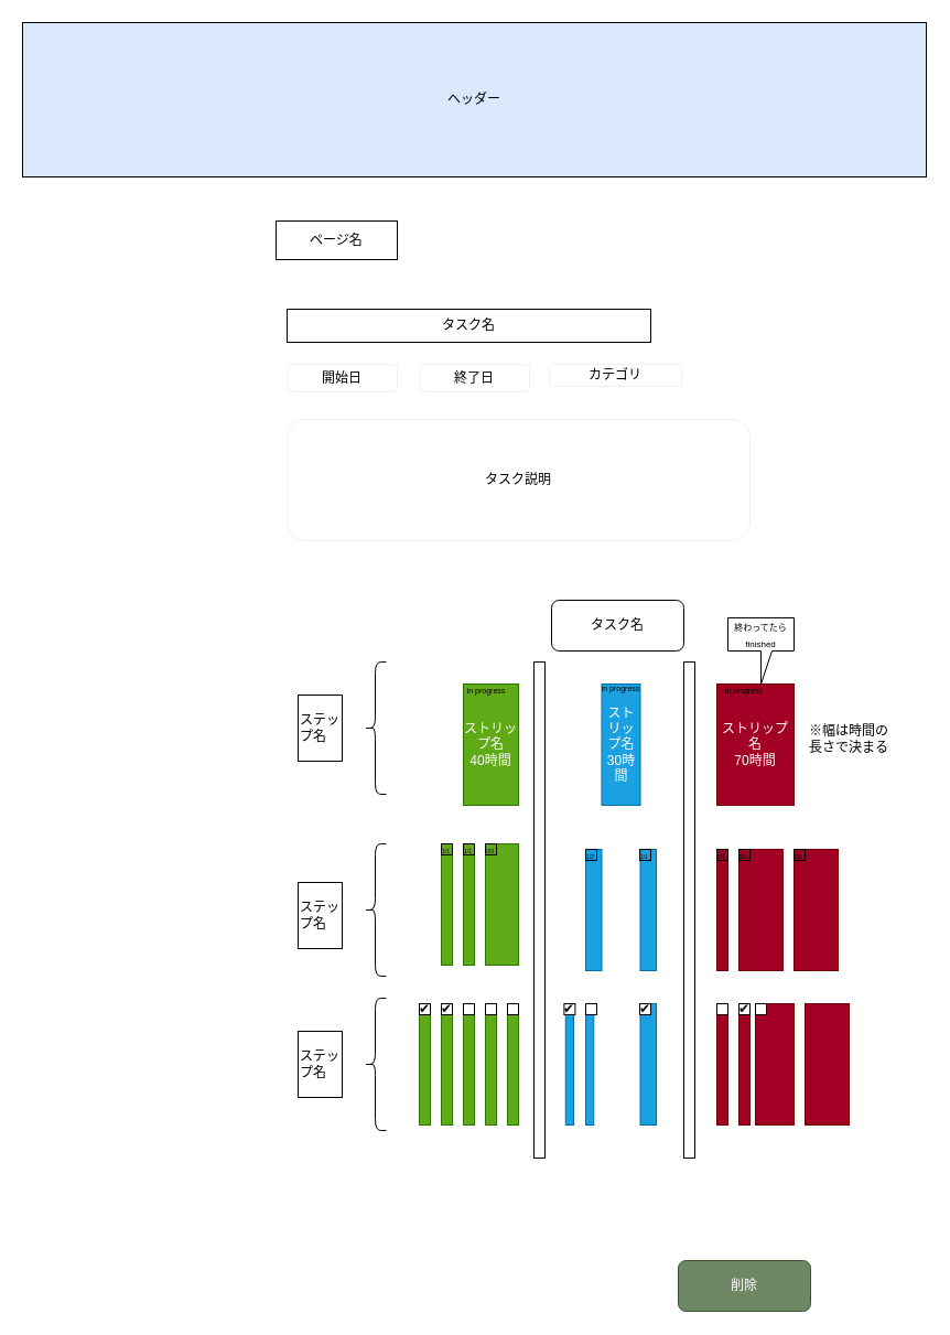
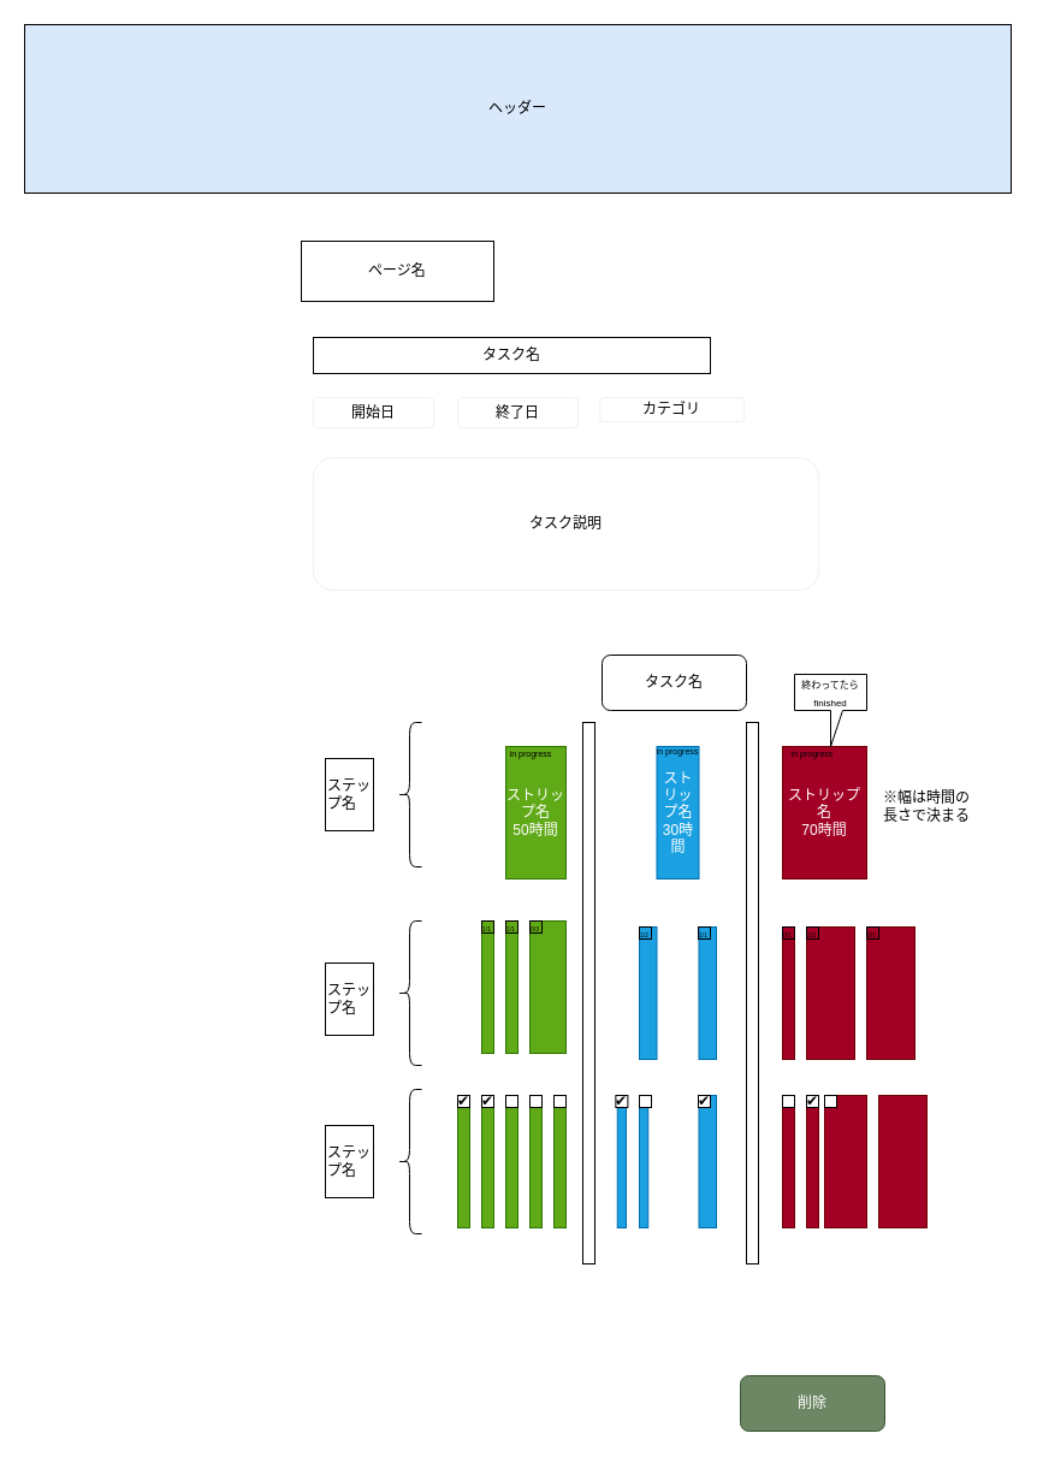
- <mxCell id="3" value="ページ名" style="whiteSpace=wrap;html=1;" vertex="1" parent="1"><mxGeometry x="250" y="200" width="110" height="35" as="geometry" /></mxCell>
+ <mxCell id="3" value="ページ名" style="whiteSpace=wrap;html=1;" vertex="1" parent="1"><mxGeometry x="250" y="200" width="160" height="50" as="geometry" /></mxCell>
- <mxCell id="10" value="ストリップ名&lt;br&gt;40時間" style="rounded=0;whiteSpace=wrap;html=1;fillColor=#60a917;strokeColor=#2D7600;fontColor=#ffffff;" vertex="1" parent="1"><mxGeometry x="420" y="620" width="50" height="110" as="geometry" /></mxCell>
+ <mxCell id="10" value="ストリップ名&lt;br&gt;50時間" style="rounded=0;whiteSpace=wrap;html=1;fillColor=#60a917;strokeColor=#2D7600;fontColor=#ffffff;" vertex="1" parent="1"><mxGeometry x="420" y="620" width="50" height="110" as="geometry" /></mxCell>
